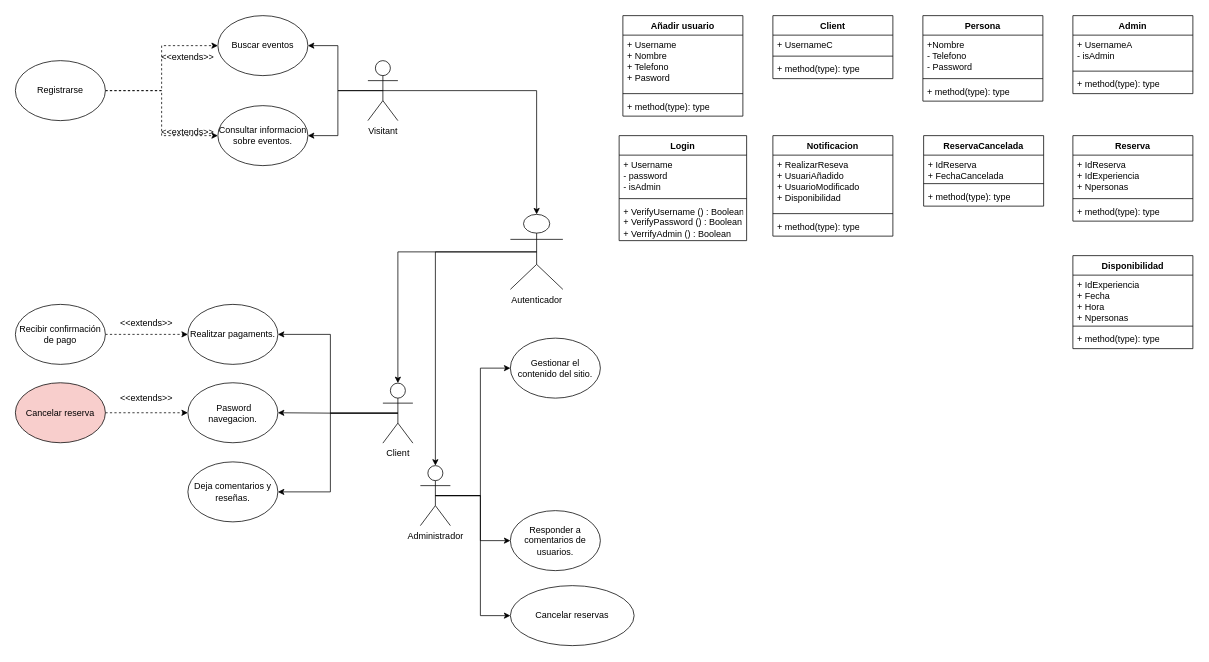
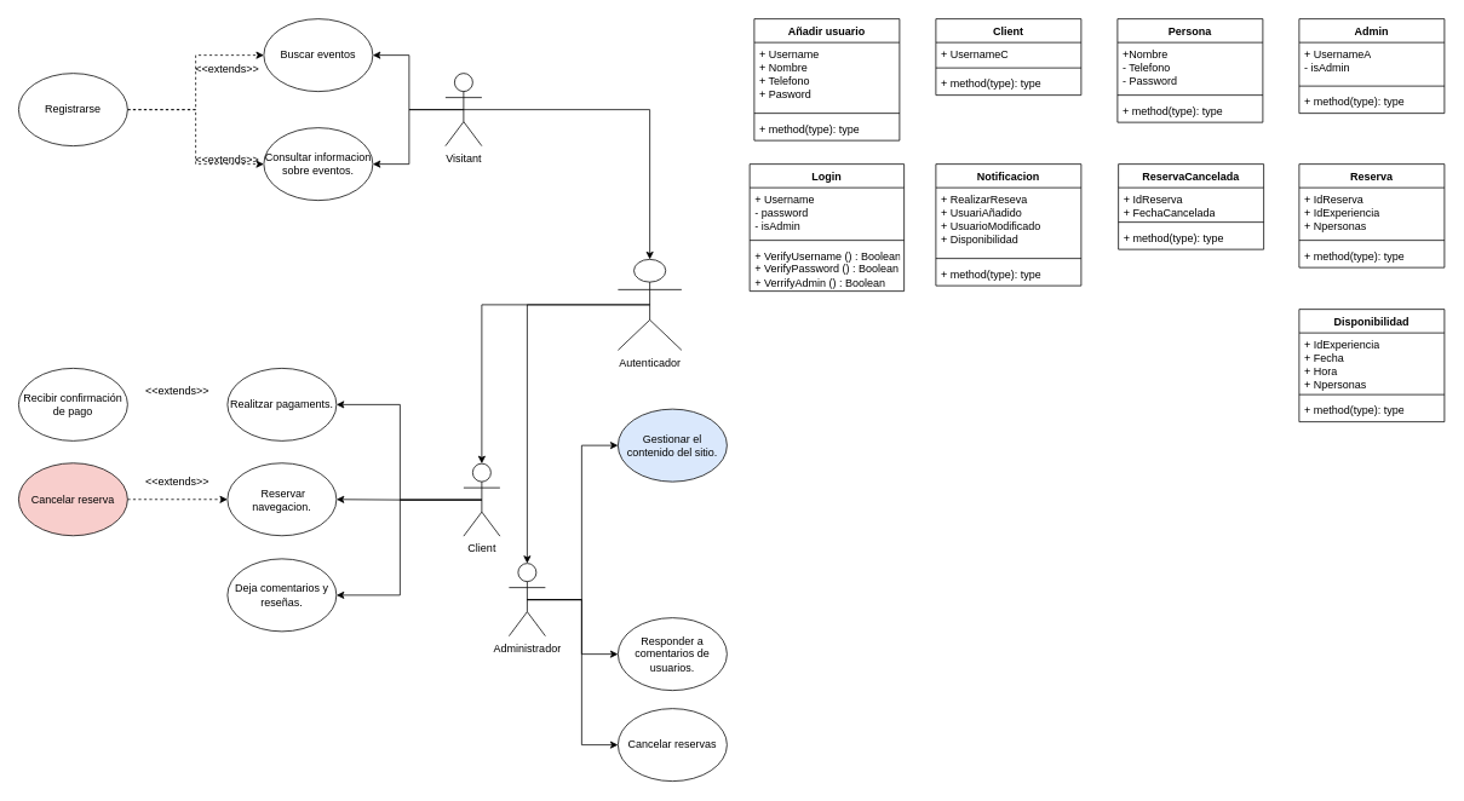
- <mxCell id="21" value="" style="edgeStyle=orthogonalEdgeStyle;rounded=0;orthogonalLoop=1;jettySize=auto;html=1;dashed=1;" parent="1" source="22" target="15" edge="1"><mxGeometry relative="1" as="geometry" /></mxCell>
- <mxCell id="16" value="Gestionar el contenido del sitio." style="ellipse;whiteSpace=wrap;html=1;" parent="1" vertex="1"><mxGeometry x="680" y="450" width="120" height="80" as="geometry" /></mxCell>
+ <mxCell id="16" value="Gestionar el contenido del sitio." style="ellipse;whiteSpace=wrap;html=1;fillColor=#dae8fc;" parent="1" vertex="1"><mxGeometry x="680" y="450" width="120" height="80" as="geometry" /></mxCell>
- <mxCell id="26" value="&amp;nbsp;Pasword navegacion." style="ellipse;whiteSpace=wrap;html=1;" parent="1" vertex="1"><mxGeometry x="250" y="509.5" width="120" height="80" as="geometry" /></mxCell>
+ <mxCell id="26" value="&amp;nbsp;Reservar navegacion." style="ellipse;whiteSpace=wrap;html=1;" parent="1" vertex="1"><mxGeometry x="250" y="509.5" width="120" height="80" as="geometry" /></mxCell>
- <mxCell id="30" value="Cancelar reservas" style="ellipse;whiteSpace=wrap;html=1;" parent="1" vertex="1"><mxGeometry x="680" y="780" width="165" height="80" as="geometry" /></mxCell>
+ <mxCell id="30" value="Cancelar reservas" style="ellipse;whiteSpace=wrap;html=1;" parent="1" vertex="1"><mxGeometry x="680" y="780" width="120" height="80" as="geometry" /></mxCell>
